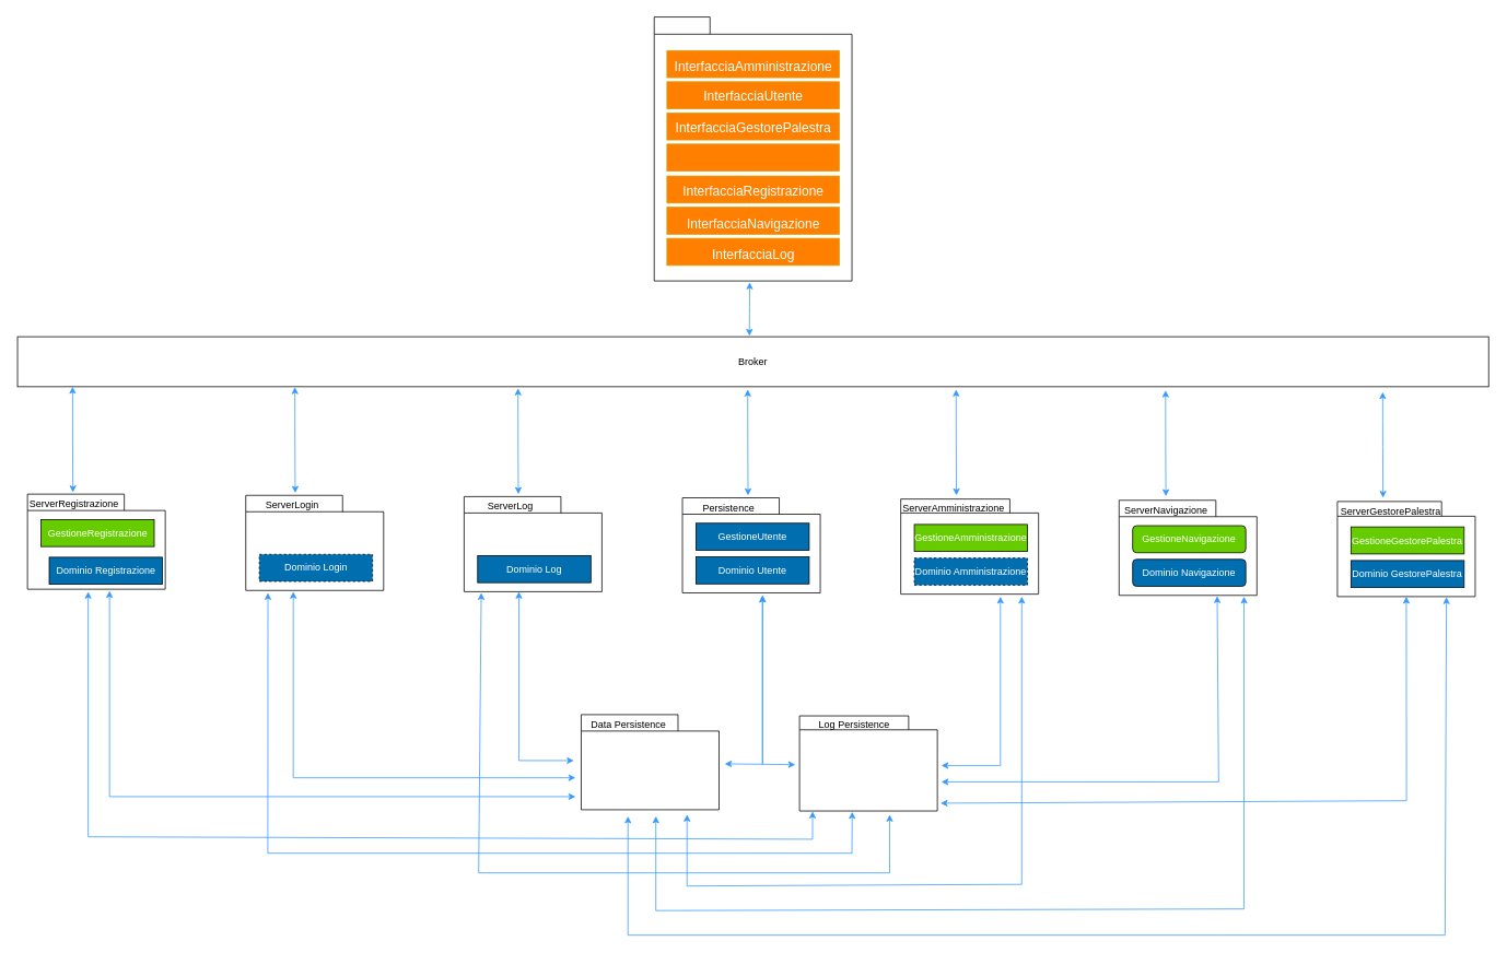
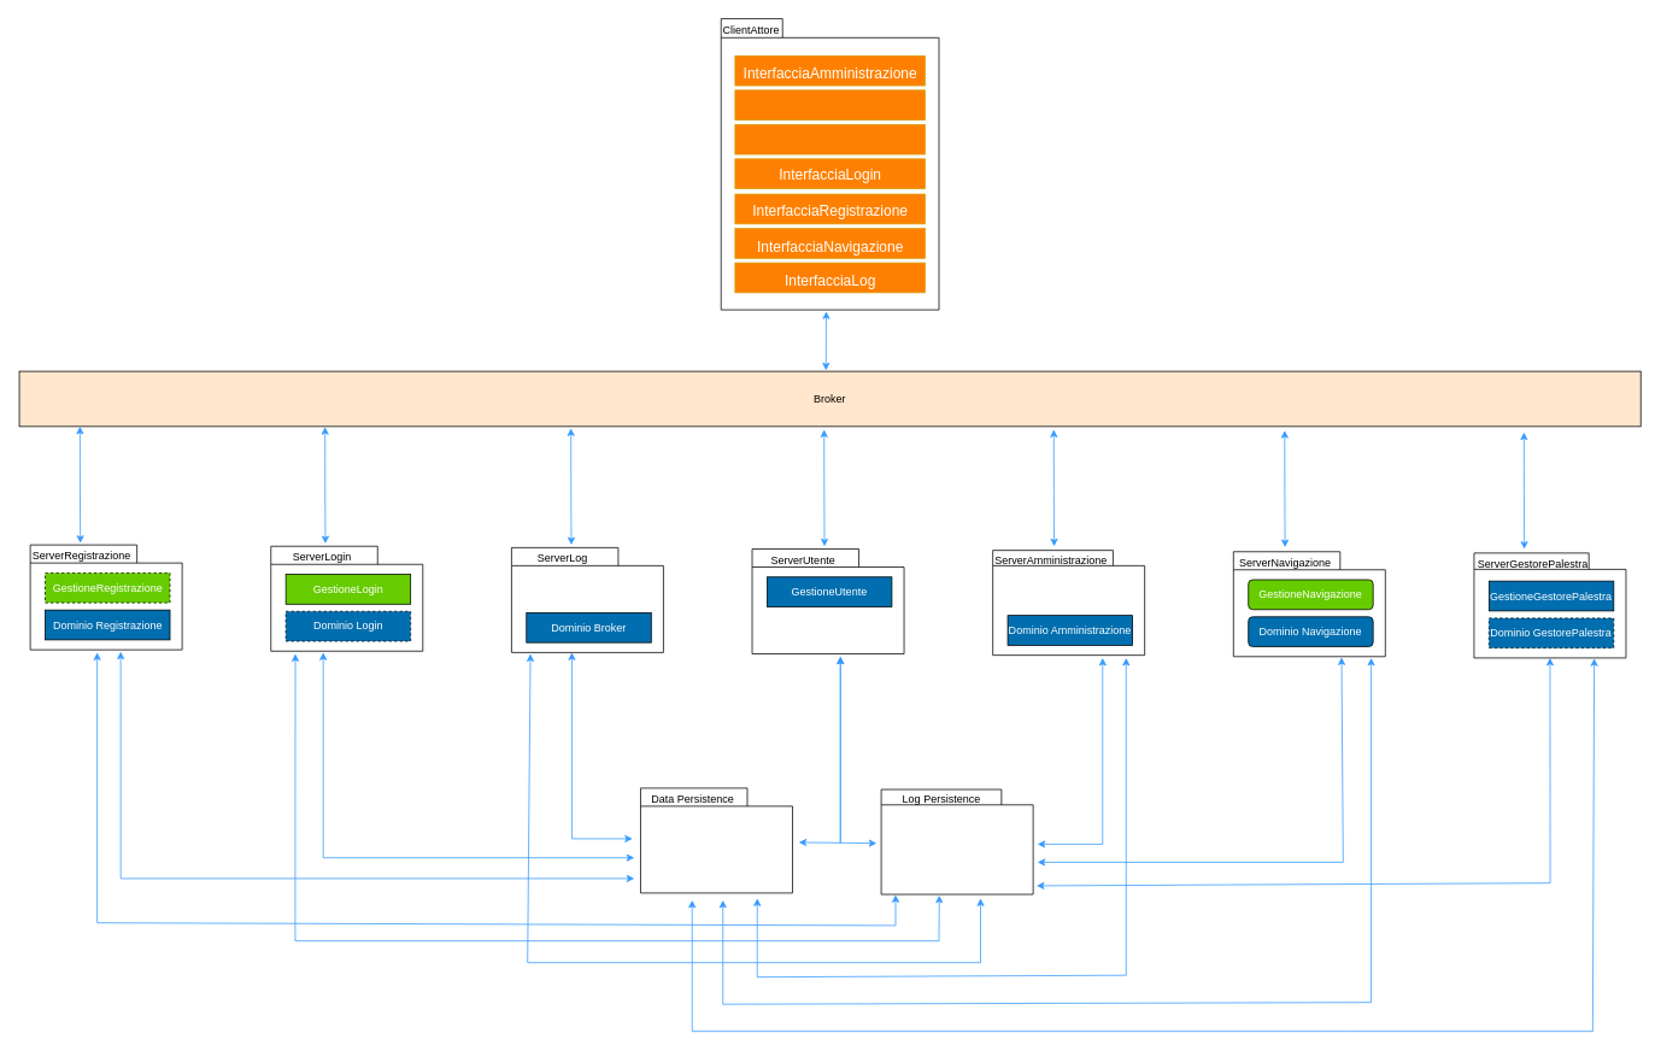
+ <mxCell id="3" value="ClientAttore" style="text;strokeColor=none;fillColor=none;html=1;align=center;verticalAlign=middle;whiteSpace=wrap;rounded=0;fontSize=12;" vertex="1" parent="1"><mxGeometry x="799" y="20" width="63" height="25" as="geometry" /></mxCell>
- <mxCell id="7" value="InterfacciaUtente" style="text;html=1;align=center;verticalAlign=middle;whiteSpace=wrap;rounded=0;fontSize=16;fontColor=#ffffff;" vertex="1" parent="1"><mxGeometry x="878.75" y="100.5" width="77.5" height="30" as="geometry" /></mxCell>
- <mxCell id="9" value="InterfacciaGestorePalestra" style="text;html=1;align=center;verticalAlign=middle;whiteSpace=wrap;rounded=0;fontSize=16;fontColor=#ffffff;" vertex="1" parent="1"><mxGeometry x="878.75" y="140" width="77.5" height="30" as="geometry" /></mxCell>
+ <mxCell id="12" value="InterfacciaLogin" style="text;html=1;align=center;verticalAlign=middle;whiteSpace=wrap;rounded=0;fontSize=16;fontColor=#ffffff;" vertex="1" parent="1"><mxGeometry x="878.75" y="176.5" width="77.5" height="30" as="geometry" /></mxCell>
- <mxCell id="19" value="Broker" style="html=1;whiteSpace=wrap;" vertex="1" parent="1"><mxGeometry x="20.87" y="410" width="1793.25" height="61" as="geometry" /></mxCell>
+ <mxCell id="19" value="Broker" style="html=1;whiteSpace=wrap;fillColor=#ffe6cc;" vertex="1" parent="1"><mxGeometry x="20.87" y="410" width="1793.25" height="61" as="geometry" /></mxCell>
- <mxCell id="33" value="Persistence" style="text;strokeColor=none;fillColor=none;html=1;align=center;verticalAlign=middle;whiteSpace=wrap;rounded=0;fontSize=12;" vertex="1" parent="1"><mxGeometry x="858.39" y="603.5" width="60" height="30" as="geometry" /></mxCell>
+ <mxCell id="33" value="ServerUtente" style="text;strokeColor=none;fillColor=none;html=1;align=center;verticalAlign=middle;whiteSpace=wrap;rounded=0;fontSize=12;" vertex="1" parent="1"><mxGeometry x="858.39" y="603.5" width="60" height="30" as="geometry" /></mxCell>
- <mxCell id="22" value="GestioneRegistrazione" style="html=1;whiteSpace=wrap;fillColor=#66CC00;fontColor=#FFFFFF;" vertex="1" parent="1"><mxGeometry x="49.5" y="633" width="138" height="33" as="geometry" /></mxCell>
+ <mxCell id="22" value="GestioneRegistrazione" style="html=1;whiteSpace=wrap;fillColor=#66CC00;fontColor=#FFFFFF;dashed=1;" vertex="1" parent="1"><mxGeometry x="49.5" y="633" width="138" height="33" as="geometry" /></mxCell>
+ <mxCell id="26" value="GestioneLogin" style="html=1;whiteSpace=wrap;fillColor=#66CC00;fontColor=#FFFFFF;" vertex="1" parent="1"><mxGeometry x="315.63" y="634.5" width="138" height="33" as="geometry" /></mxCell>
- <mxCell id="38" value="GestioneAmministrazione" style="html=1;whiteSpace=wrap;fillColor=#66CC00;fontColor=#FFFFFF;" vertex="1" parent="1"><mxGeometry x="1114.02" y="639" width="138" height="33" as="geometry" /></mxCell>
- <mxCell id="46" value="GestioneGestorePalestra" style="html=1;whiteSpace=wrap;fillColor=#66CC00;fontColor=#FFFFFF;" vertex="1" parent="1"><mxGeometry x="1646.28" y="642" width="138" height="33" as="geometry" /></mxCell>
+ <mxCell id="46" value="GestioneGestorePalestra" style="html=1;whiteSpace=wrap;fillColor=#006eaf;fontColor=#FFFFFF;" vertex="1" parent="1"><mxGeometry x="1646.28" y="642" width="138" height="33" as="geometry" /></mxCell>
- <mxCell id="30" value="Dominio Log" style="html=1;whiteSpace=wrap;fillColor=#006eaf;fontColor=#ffffff;" vertex="1" parent="1"><mxGeometry x="581.76" y="677" width="138" height="33" as="geometry" /></mxCell>
+ <mxCell id="30" value="Dominio Broker" style="html=1;whiteSpace=wrap;fillColor=#006eaf;fontColor=#ffffff;" vertex="1" parent="1"><mxGeometry x="581.76" y="677" width="138" height="33" as="geometry" /></mxCell>
- <mxCell id="23" value="Dominio Registrazione" style="html=1;whiteSpace=wrap;fillColor=#006eaf;fontColor=#ffffff;" vertex="1" parent="1"><mxGeometry x="59.5" y="679" width="138" height="33" as="geometry" /></mxCell>
+ <mxCell id="23" value="Dominio Registrazione" style="html=1;whiteSpace=wrap;fillColor=#006eaf;fontColor=#ffffff;" vertex="1" parent="1"><mxGeometry x="49.5" y="674" width="138" height="33" as="geometry" /></mxCell>
- <mxCell id="35" value="Dominio Utente" style="html=1;whiteSpace=wrap;fillColor=#006eaf;fontColor=#ffffff;" vertex="1" parent="1"><mxGeometry x="847.89" y="678.5" width="138" height="33" as="geometry" /></mxCell>
- <mxCell id="39" value="Dominio Amministrazione" style="html=1;whiteSpace=wrap;fillColor=#006eaf;fontColor=#ffffff;dashed=1;" vertex="1" parent="1"><mxGeometry x="1114.02" y="680" width="138" height="33" as="geometry" /></mxCell>
+ <mxCell id="39" value="Dominio Amministrazione" style="html=1;whiteSpace=wrap;fillColor=#006eaf;fontColor=#ffffff;" vertex="1" parent="1"><mxGeometry x="1114.02" y="680" width="138" height="33" as="geometry" /></mxCell>
- <mxCell id="47" value="Dominio GestorePalestra" style="html=1;whiteSpace=wrap;fillColor=#006eaf;fontColor=#ffffff;" vertex="1" parent="1"><mxGeometry x="1646.28" y="683" width="138" height="33" as="geometry" /></mxCell>
+ <mxCell id="47" value="Dominio GestorePalestra" style="html=1;whiteSpace=wrap;fillColor=#006eaf;fontColor=#ffffff;dashed=1;" vertex="1" parent="1"><mxGeometry x="1646.28" y="683" width="138" height="33" as="geometry" /></mxCell>
